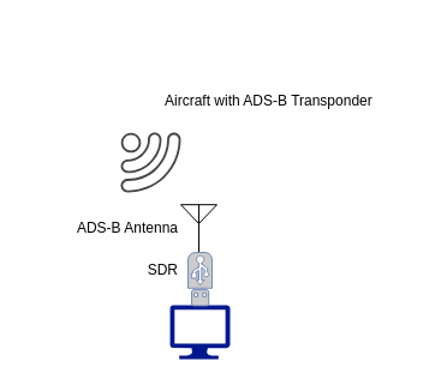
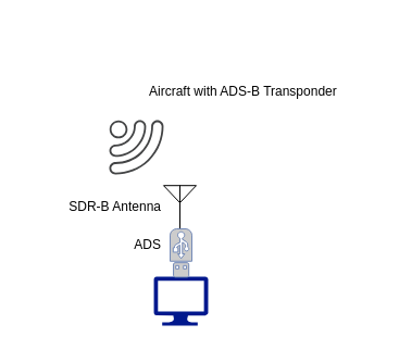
- <mxCell id="8" value="ADS-B Antenna" style="text;strokeColor=none;align=right;fillColor=none;html=1;verticalAlign=middle;whiteSpace=wrap;rounded=0;" vertex="1" parent="1"><mxGeometry x="45" y="175" width="105" height="30" as="geometry" /></mxCell>
+ <mxCell id="8" value="SDR-B Antenna" style="text;strokeColor=none;align=right;fillColor=none;html=1;verticalAlign=middle;whiteSpace=wrap;rounded=0;" vertex="1" parent="1"><mxGeometry x="45" y="175" width="105" height="30" as="geometry" /></mxCell>
- <mxCell id="9" value="SDR" style="text;strokeColor=none;align=right;fillColor=none;html=1;verticalAlign=middle;whiteSpace=wrap;rounded=0;" vertex="1" parent="1"><mxGeometry x="110" y="210" width="40" height="30" as="geometry" /></mxCell>
+ <mxCell id="9" value="ADS" style="text;strokeColor=none;align=right;fillColor=none;html=1;verticalAlign=middle;whiteSpace=wrap;rounded=0;" vertex="1" parent="1"><mxGeometry x="110" y="210" width="40" height="30" as="geometry" /></mxCell>
